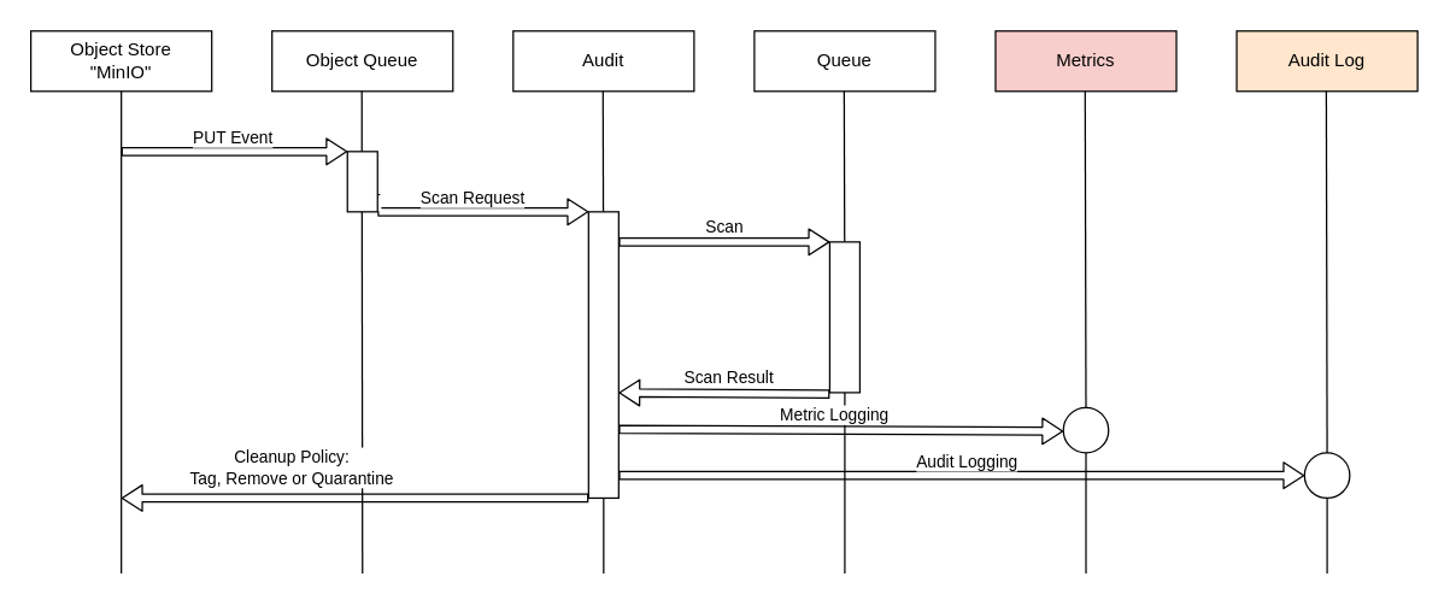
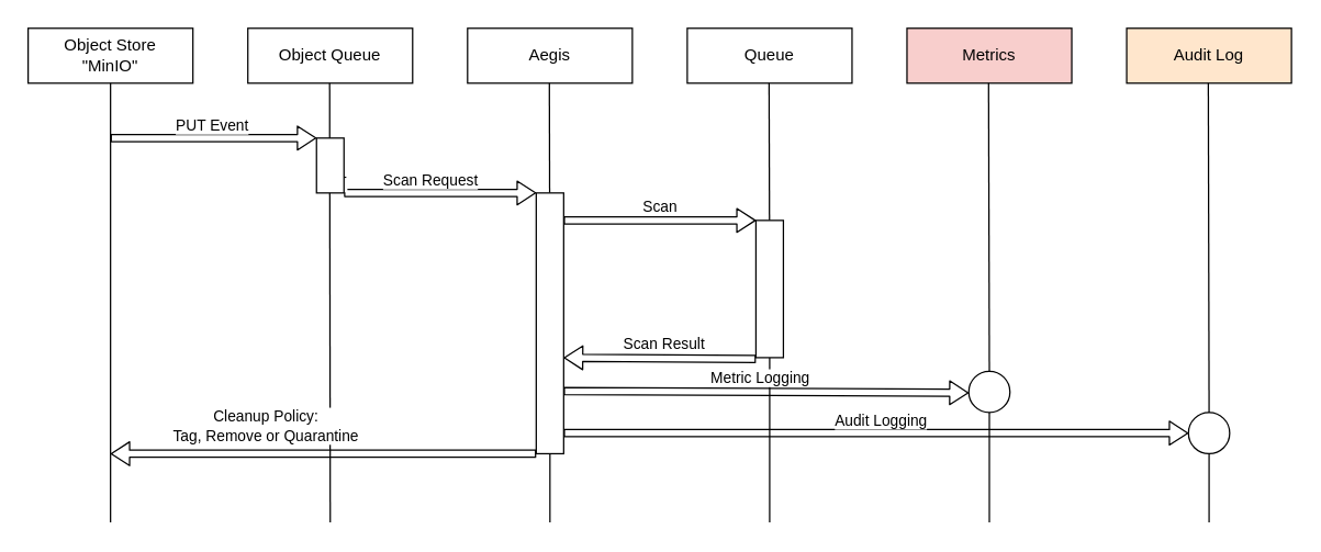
- <mxCell id="2" value="Audit" style="rounded=0;whiteSpace=wrap;html=1;" vertex="1" parent="1"><mxGeometry x="340" y="20" width="120" height="40" as="geometry" /></mxCell>
+ <mxCell id="2" value="Aegis" style="rounded=0;whiteSpace=wrap;html=1;" vertex="1" parent="1"><mxGeometry x="340" y="20" width="120" height="40" as="geometry" /></mxCell>
